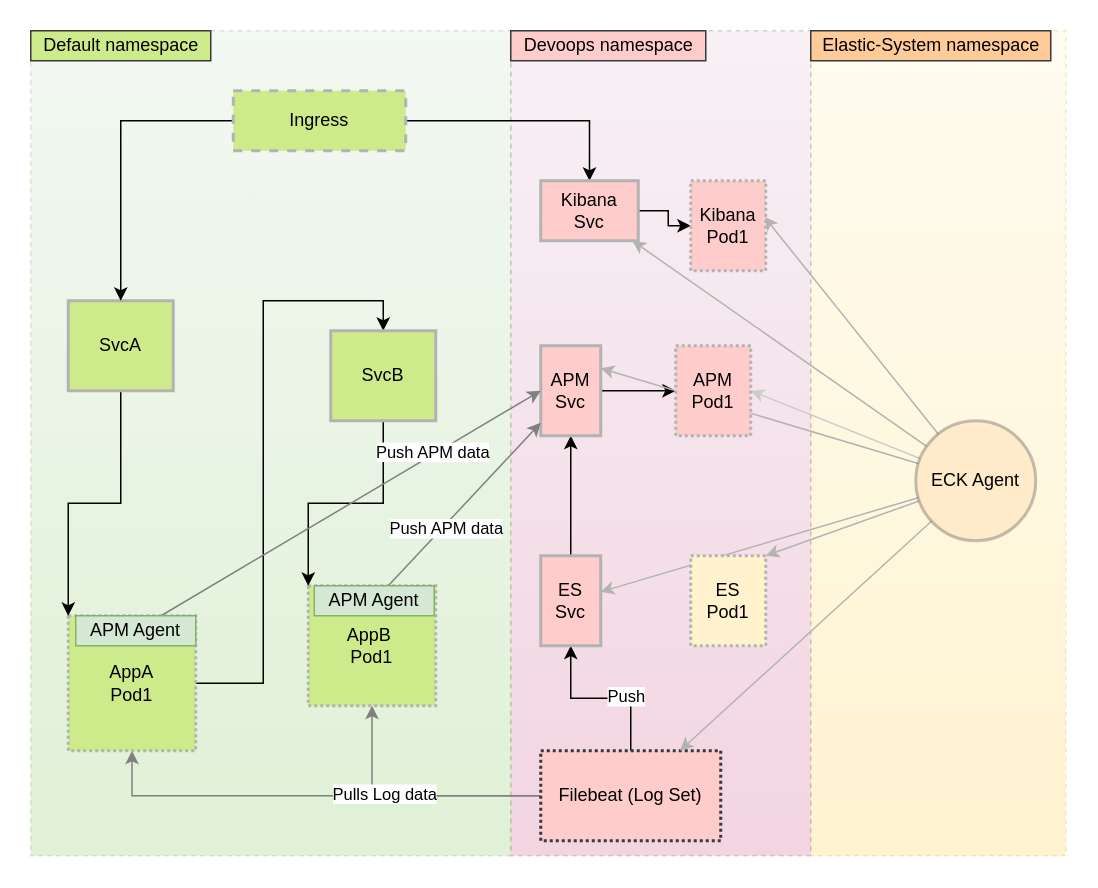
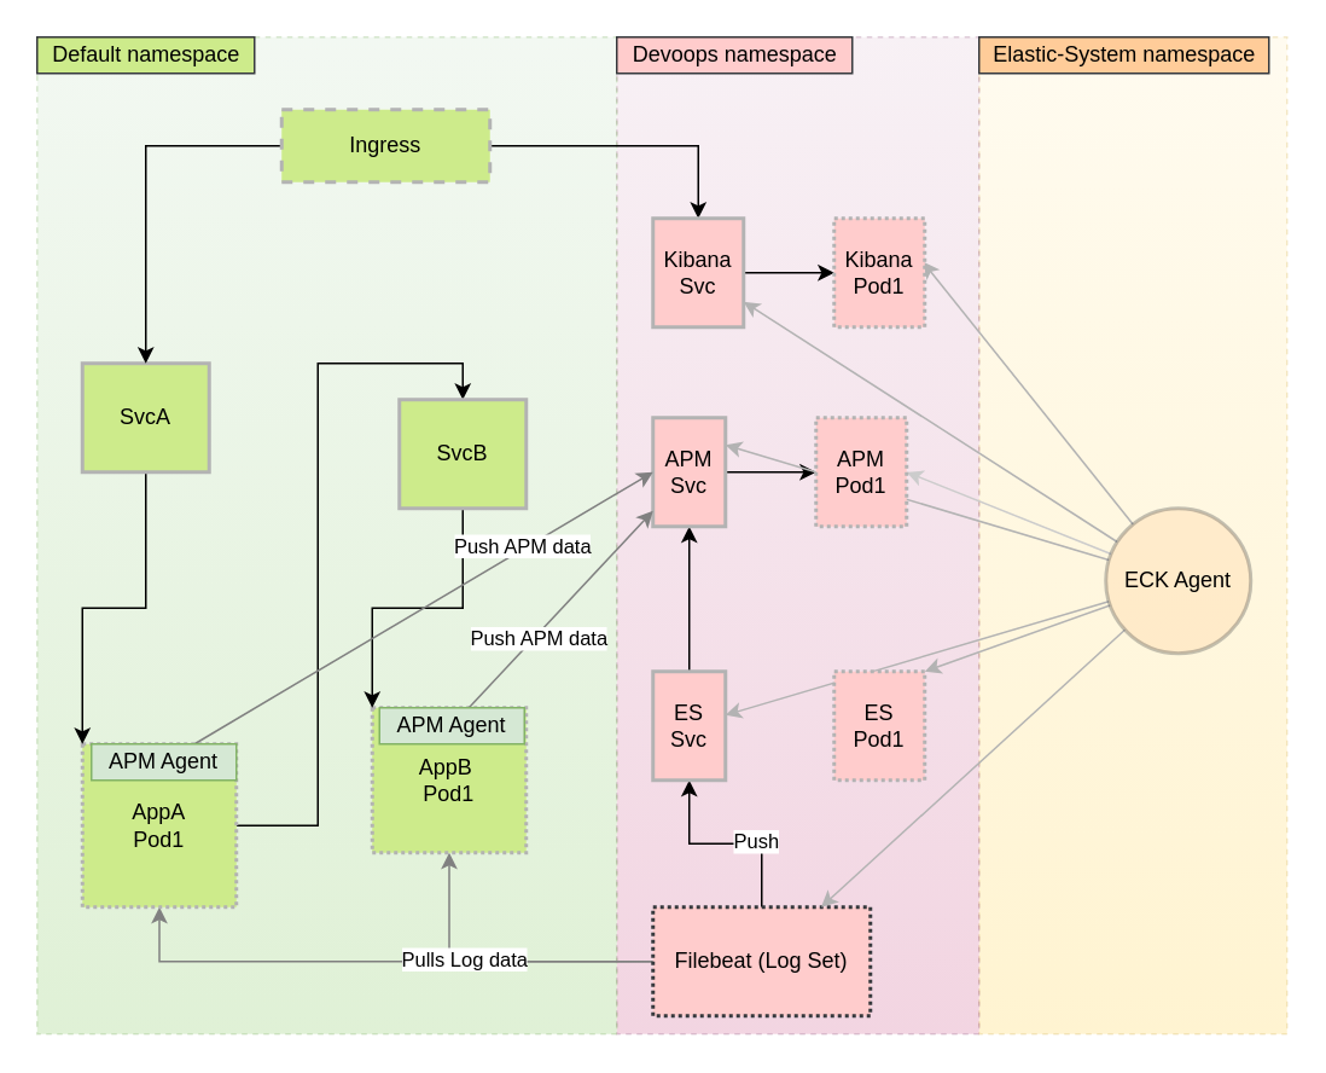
- <mxCell id="35" value="Kibana&lt;br&gt;Svc" style="rounded=0;whiteSpace=wrap;html=1;fillColor=#ffcccc;strokeWidth=2;strokeColor=#B3B3B3;" parent="1" vertex="1"><mxGeometry x="360" y="120" width="65" height="40" as="geometry" /></mxCell>
+ <mxCell id="35" value="Kibana&lt;br&gt;Svc" style="rounded=0;whiteSpace=wrap;html=1;fillColor=#ffcccc;strokeWidth=2;strokeColor=#B3B3B3;" parent="1" vertex="1"><mxGeometry x="360" y="120" width="50" height="60" as="geometry" /></mxCell>
- <mxCell id="32" value="ES&lt;br&gt;Pod1" style="rounded=0;whiteSpace=wrap;html=1;fillColor=#fff2cc;dashed=1;strokeWidth=2;dashPattern=1 1;strokeColor=#B3B3B3;" parent="1" vertex="1"><mxGeometry x="460" y="370" width="50" height="60" as="geometry" /></mxCell>
+ <mxCell id="32" value="ES&lt;br&gt;Pod1" style="rounded=0;whiteSpace=wrap;html=1;fillColor=#ffcccc;dashed=1;strokeWidth=2;dashPattern=1 1;strokeColor=#B3B3B3;" parent="1" vertex="1"><mxGeometry x="460" y="370" width="50" height="60" as="geometry" /></mxCell>
